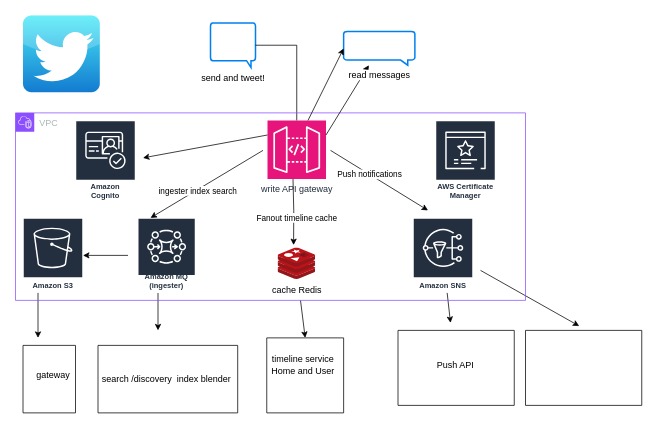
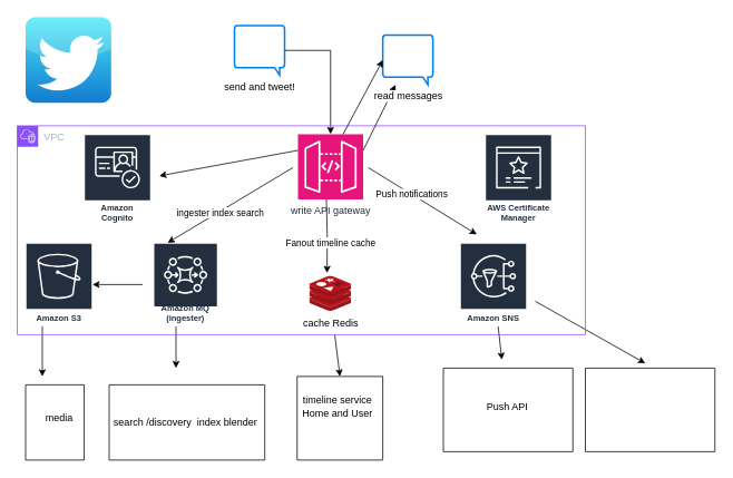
- <mxCell id="36" value="read messages" style="html=1;verticalLabelPosition=bottom;align=center;labelBackgroundColor=#ffffff;verticalAlign=top;strokeWidth=2;strokeColor=#0080F0;shadow=0;dashed=0;shape=mxgraph.ios7.icons.message;" parent="1" vertex="1"><mxGeometry x="457.5" y="41.45" width="95" height="45" as="geometry" /></mxCell>
+ <mxCell id="36" value="read messages" style="html=1;verticalLabelPosition=bottom;align=center;labelBackgroundColor=#ffffff;verticalAlign=top;strokeWidth=2;strokeColor=#0080F0;shadow=0;dashed=0;shape=mxgraph.ios7.icons.message;" parent="1" vertex="1"><mxGeometry x="457.5" y="41.45" width="60" height="59.5" as="geometry" /></mxCell>
- <mxCell id="27" style="edgeStyle=orthogonalEdgeStyle;rounded=0;orthogonalLoop=1;jettySize=auto;html=1;entryX=0.5;entryY=0;entryDx=0;entryDy=0;entryPerimeter=0;endArrow=none;" parent="1" source="3" target="4" edge="1"><mxGeometry relative="1" as="geometry" /></mxCell>
+ <mxCell id="27" style="edgeStyle=orthogonalEdgeStyle;rounded=0;orthogonalLoop=1;jettySize=auto;html=1;entryX=0.5;entryY=0;entryDx=0;entryDy=0;entryPerimeter=0;" parent="1" source="3" target="4" edge="1"><mxGeometry relative="1" as="geometry" /></mxCell>
- <mxCell id="35" value="gateway" style="text;html=1;align=center;verticalAlign=middle;resizable=0;points=[];autosize=1;strokeColor=none;fillColor=none;" parent="34" vertex="1"><mxGeometry x="10" y="25" width="60" height="30" as="geometry" /></mxCell>
+ <mxCell id="35" value="media" style="text;html=1;align=center;verticalAlign=middle;resizable=0;points=[];autosize=1;strokeColor=none;fillColor=none;" parent="34" vertex="1"><mxGeometry x="10" y="25" width="60" height="30" as="geometry" /></mxCell>
